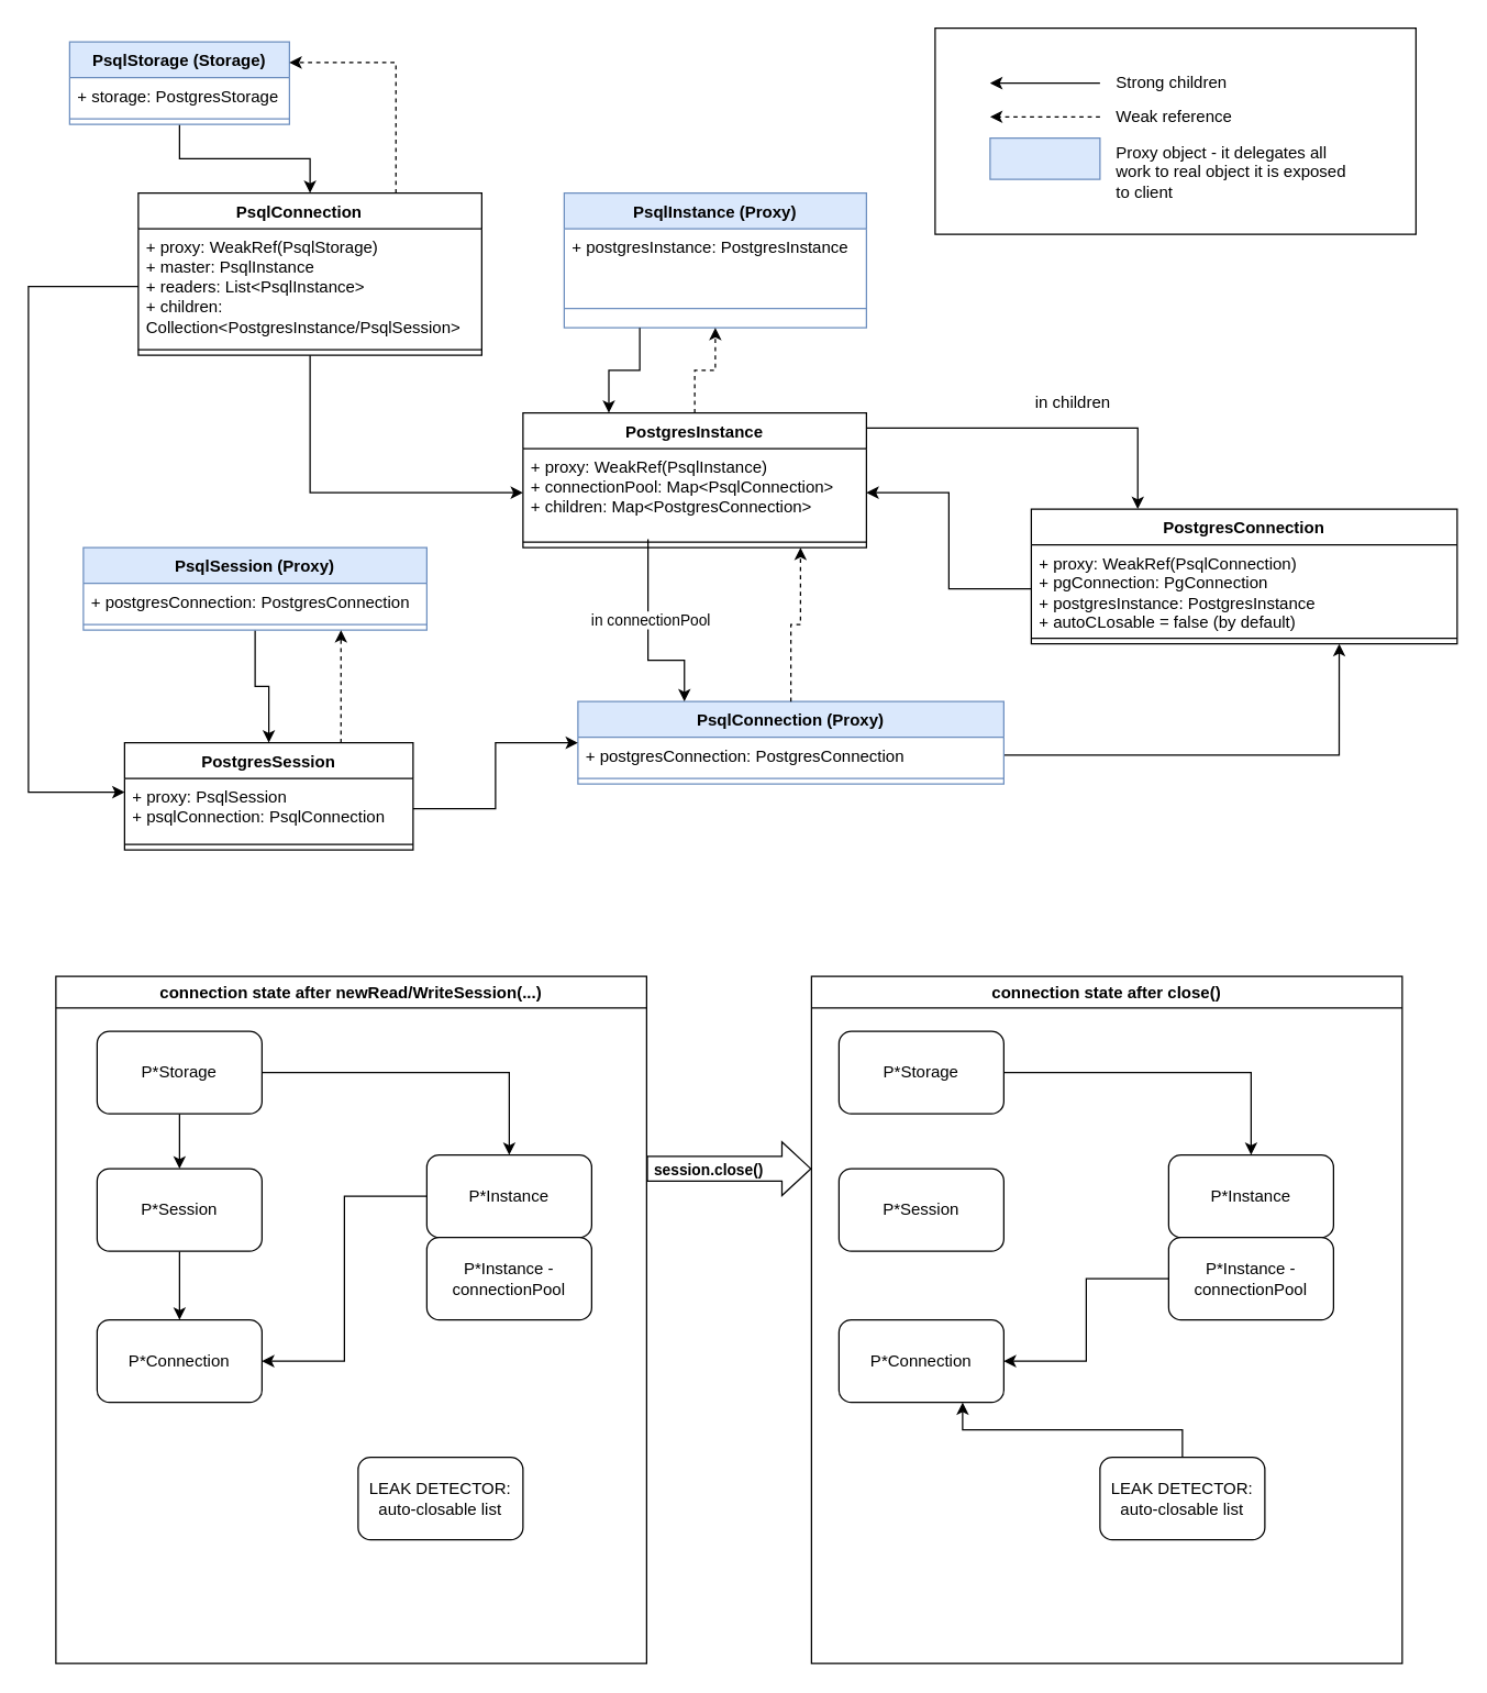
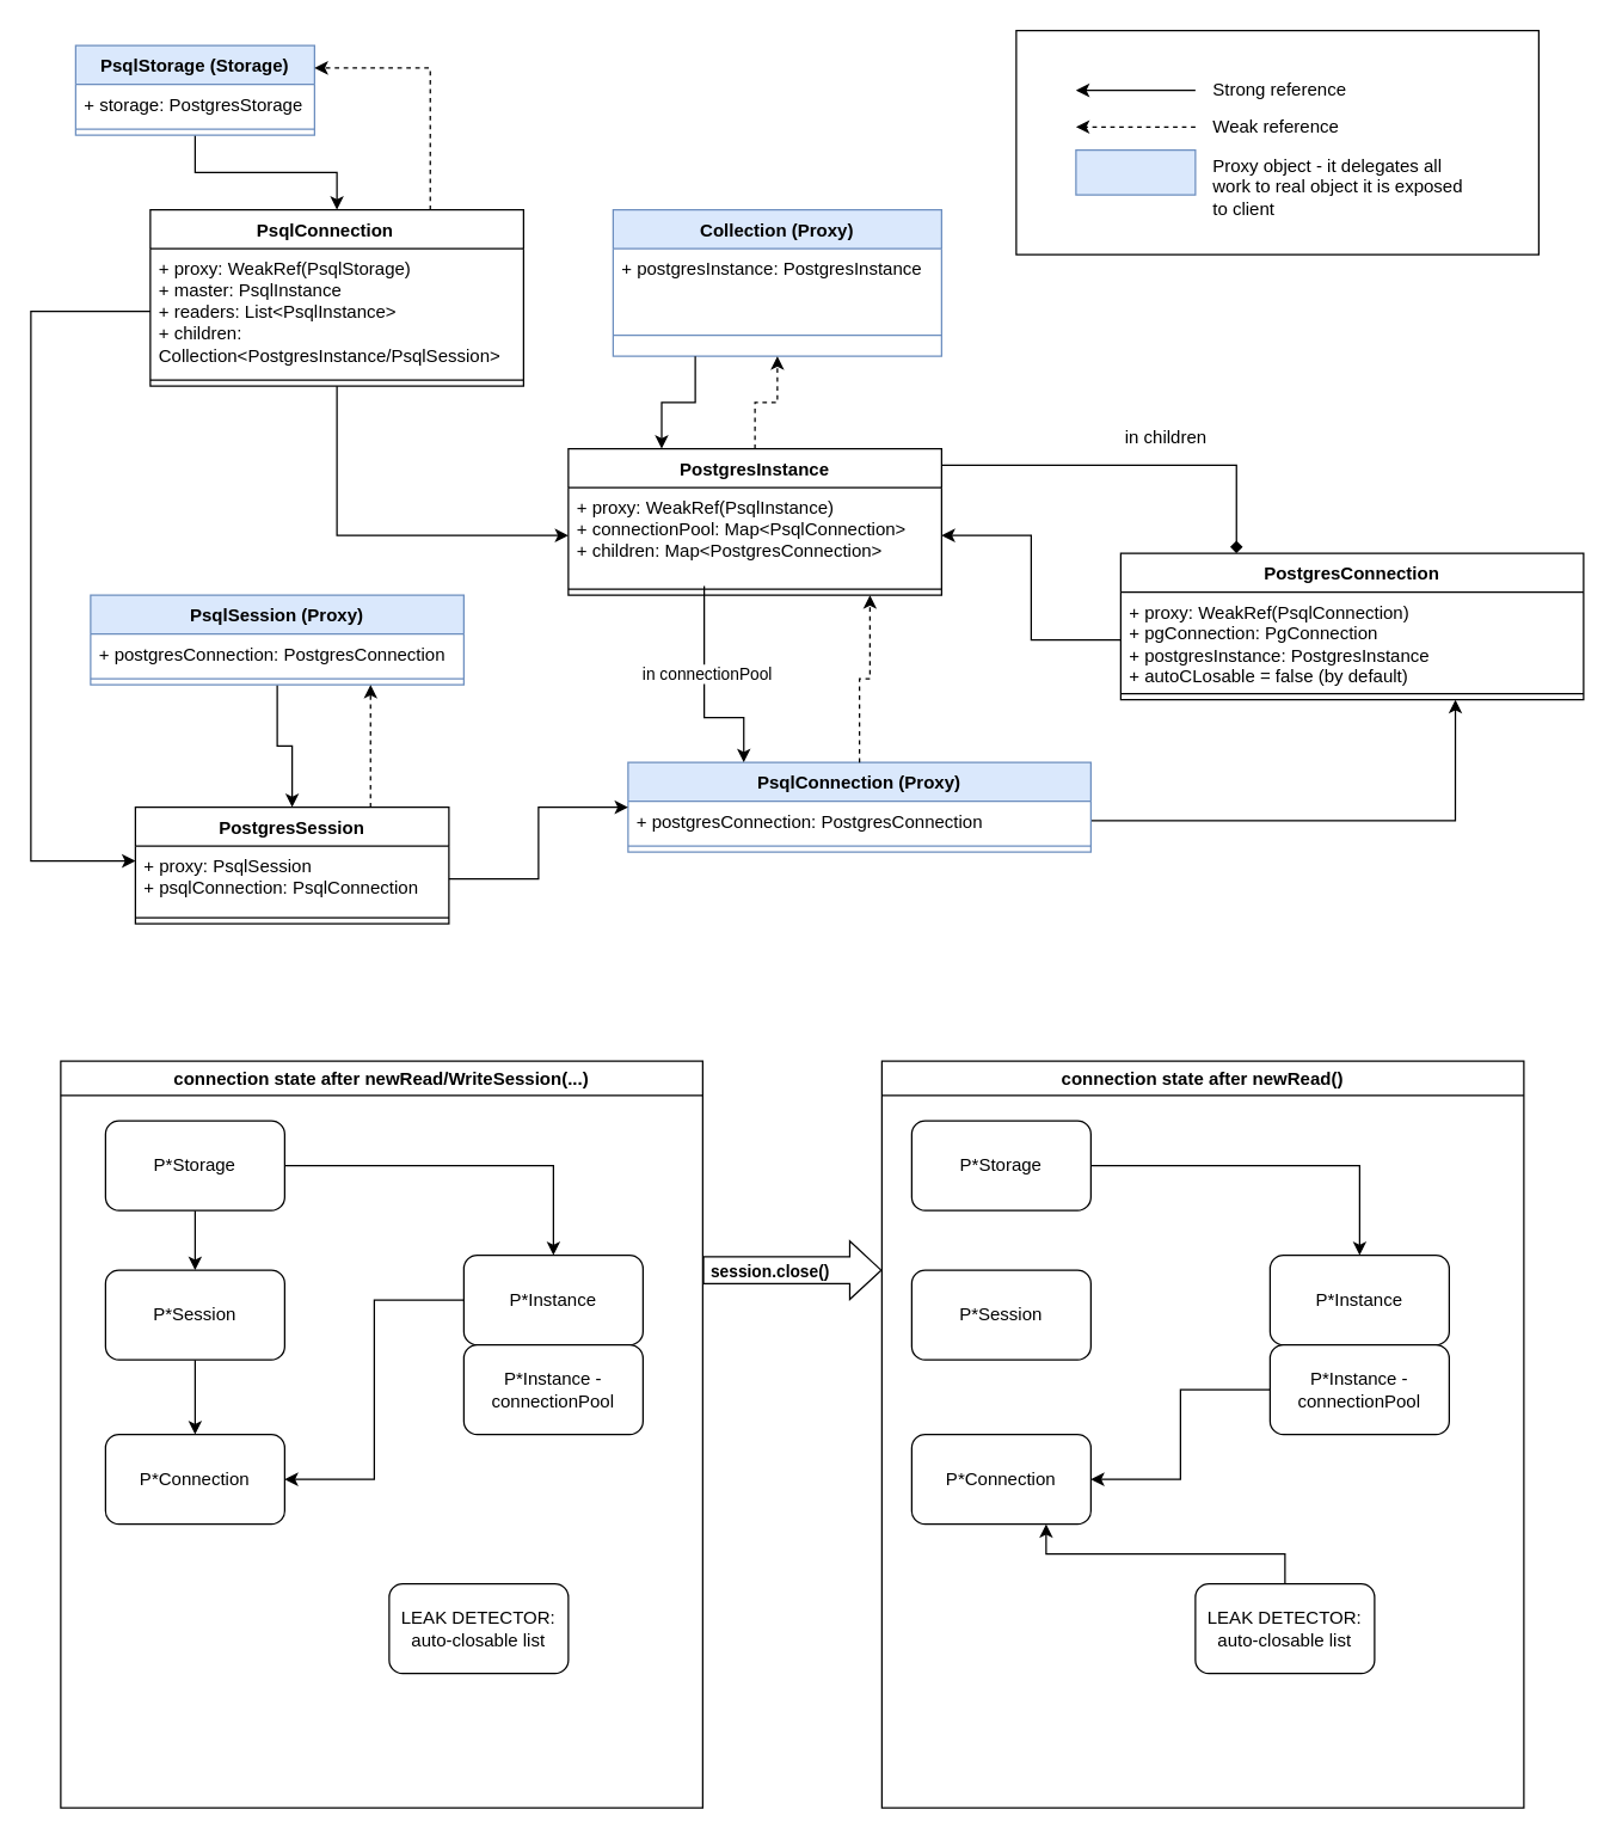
- <mxCell id="46" value="Strong children" style="text;html=1;align=left;verticalAlign=middle;whiteSpace=wrap;rounded=0;" vertex="1" parent="1"><mxGeometry x="810" y="45" width="110" height="30" as="geometry" /></mxCell>
+ <mxCell id="46" value="Strong reference" style="text;html=1;align=left;verticalAlign=middle;whiteSpace=wrap;rounded=0;" vertex="1" parent="1"><mxGeometry x="810" y="45" width="110" height="30" as="geometry" /></mxCell>
- <mxCell id="12" value="PsqlInstance (Proxy)" style="swimlane;fontStyle=1;align=center;verticalAlign=top;childLayout=stackLayout;horizontal=1;startSize=26;horizontalStack=0;resizeParent=1;resizeParentMax=0;resizeLast=0;collapsible=1;marginBottom=0;whiteSpace=wrap;html=1;fillColor=#dae8fc;strokeColor=#6c8ebf;" vertex="1" parent="1"><mxGeometry x="410" y="140" width="220" height="98" as="geometry" /></mxCell>
+ <mxCell id="12" value="Collection (Proxy)" style="swimlane;fontStyle=1;align=center;verticalAlign=top;childLayout=stackLayout;horizontal=1;startSize=26;horizontalStack=0;resizeParent=1;resizeParentMax=0;resizeLast=0;collapsible=1;marginBottom=0;whiteSpace=wrap;html=1;fillColor=#dae8fc;strokeColor=#6c8ebf;" vertex="1" parent="1"><mxGeometry x="410" y="140" width="220" height="98" as="geometry" /></mxCell>
- <mxCell id="15" style="edgeStyle=orthogonalEdgeStyle;rounded=0;orthogonalLoop=1;jettySize=auto;html=1;exitX=0.992;exitY=0.112;exitDx=0;exitDy=0;entryX=0.25;entryY=0;entryDx=0;entryDy=0;exitPerimeter=0;" edge="1" parent="1" source="16" target="25"><mxGeometry relative="1" as="geometry" /></mxCell>
+ <mxCell id="15" style="edgeStyle=orthogonalEdgeStyle;rounded=0;orthogonalLoop=1;jettySize=auto;html=1;exitX=0.992;exitY=0.112;exitDx=0;exitDy=0;entryX=0.25;entryY=0;entryDx=0;entryDy=0;exitPerimeter=0;endArrow=diamond;" edge="1" parent="1" source="16" target="25"><mxGeometry relative="1" as="geometry" /></mxCell>
- <mxCell id="59" value="connection state after close()" style="swimlane;whiteSpace=wrap;html=1;" vertex="1" parent="1"><mxGeometry x="590" y="710" width="430" height="500" as="geometry" /></mxCell>
+ <mxCell id="59" value="connection state after newRead()" style="swimlane;whiteSpace=wrap;html=1;" vertex="1" parent="1"><mxGeometry x="590" y="710" width="430" height="500" as="geometry" /></mxCell>
